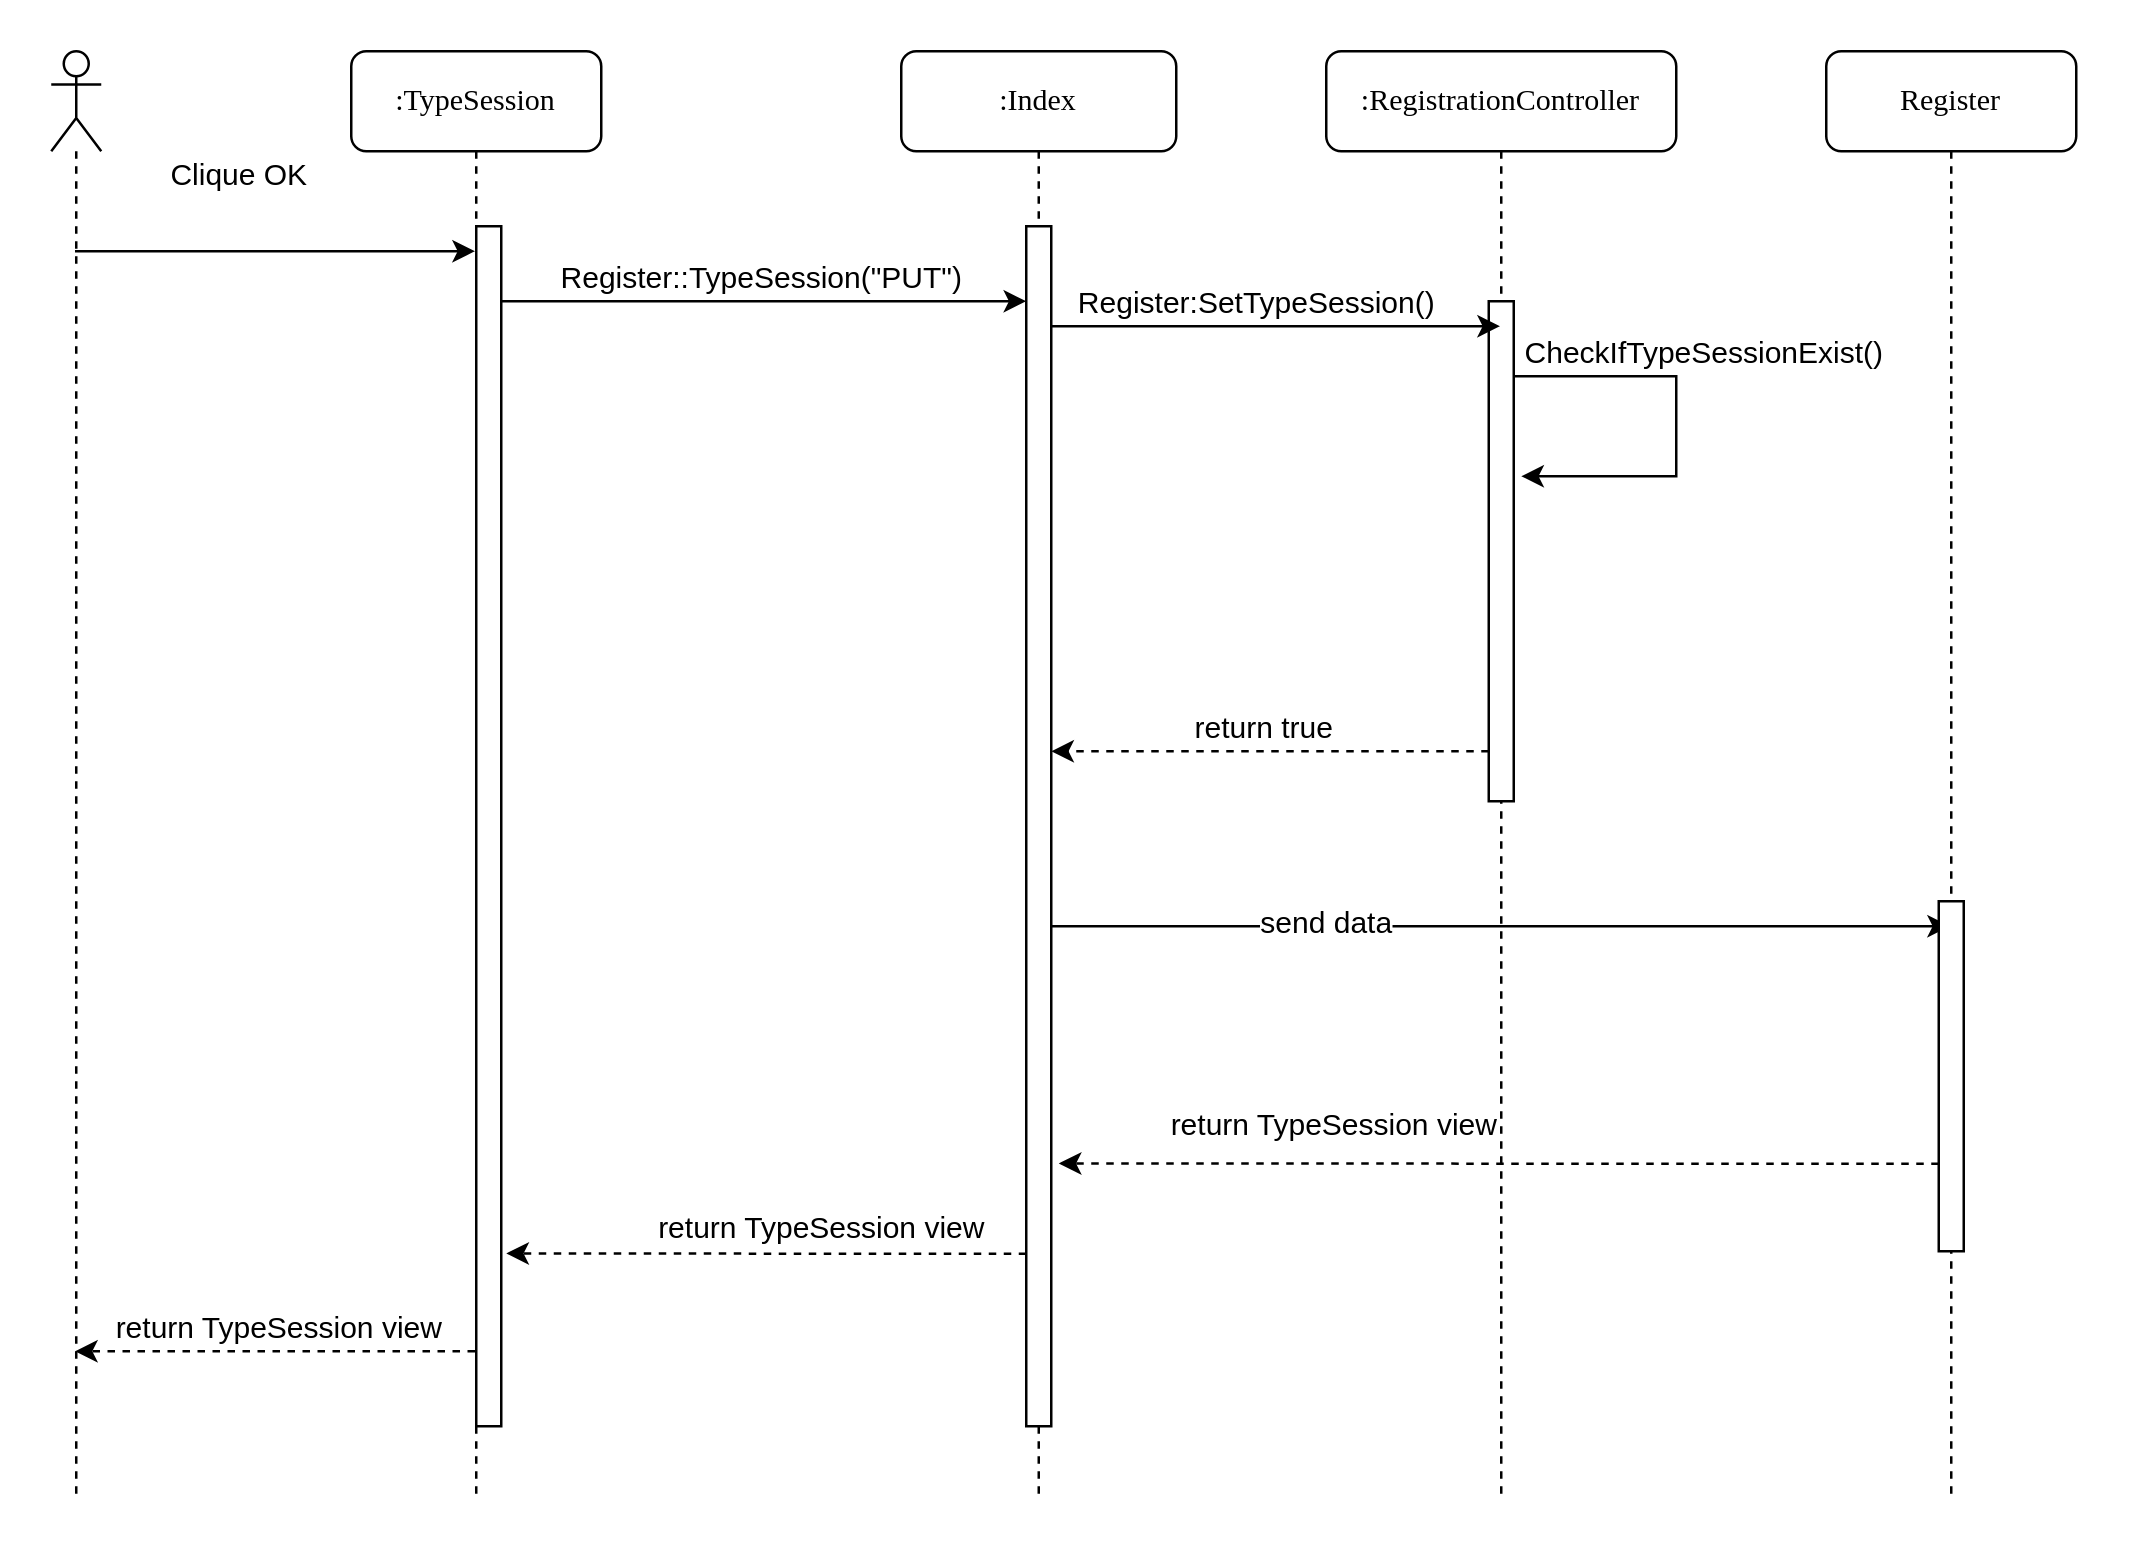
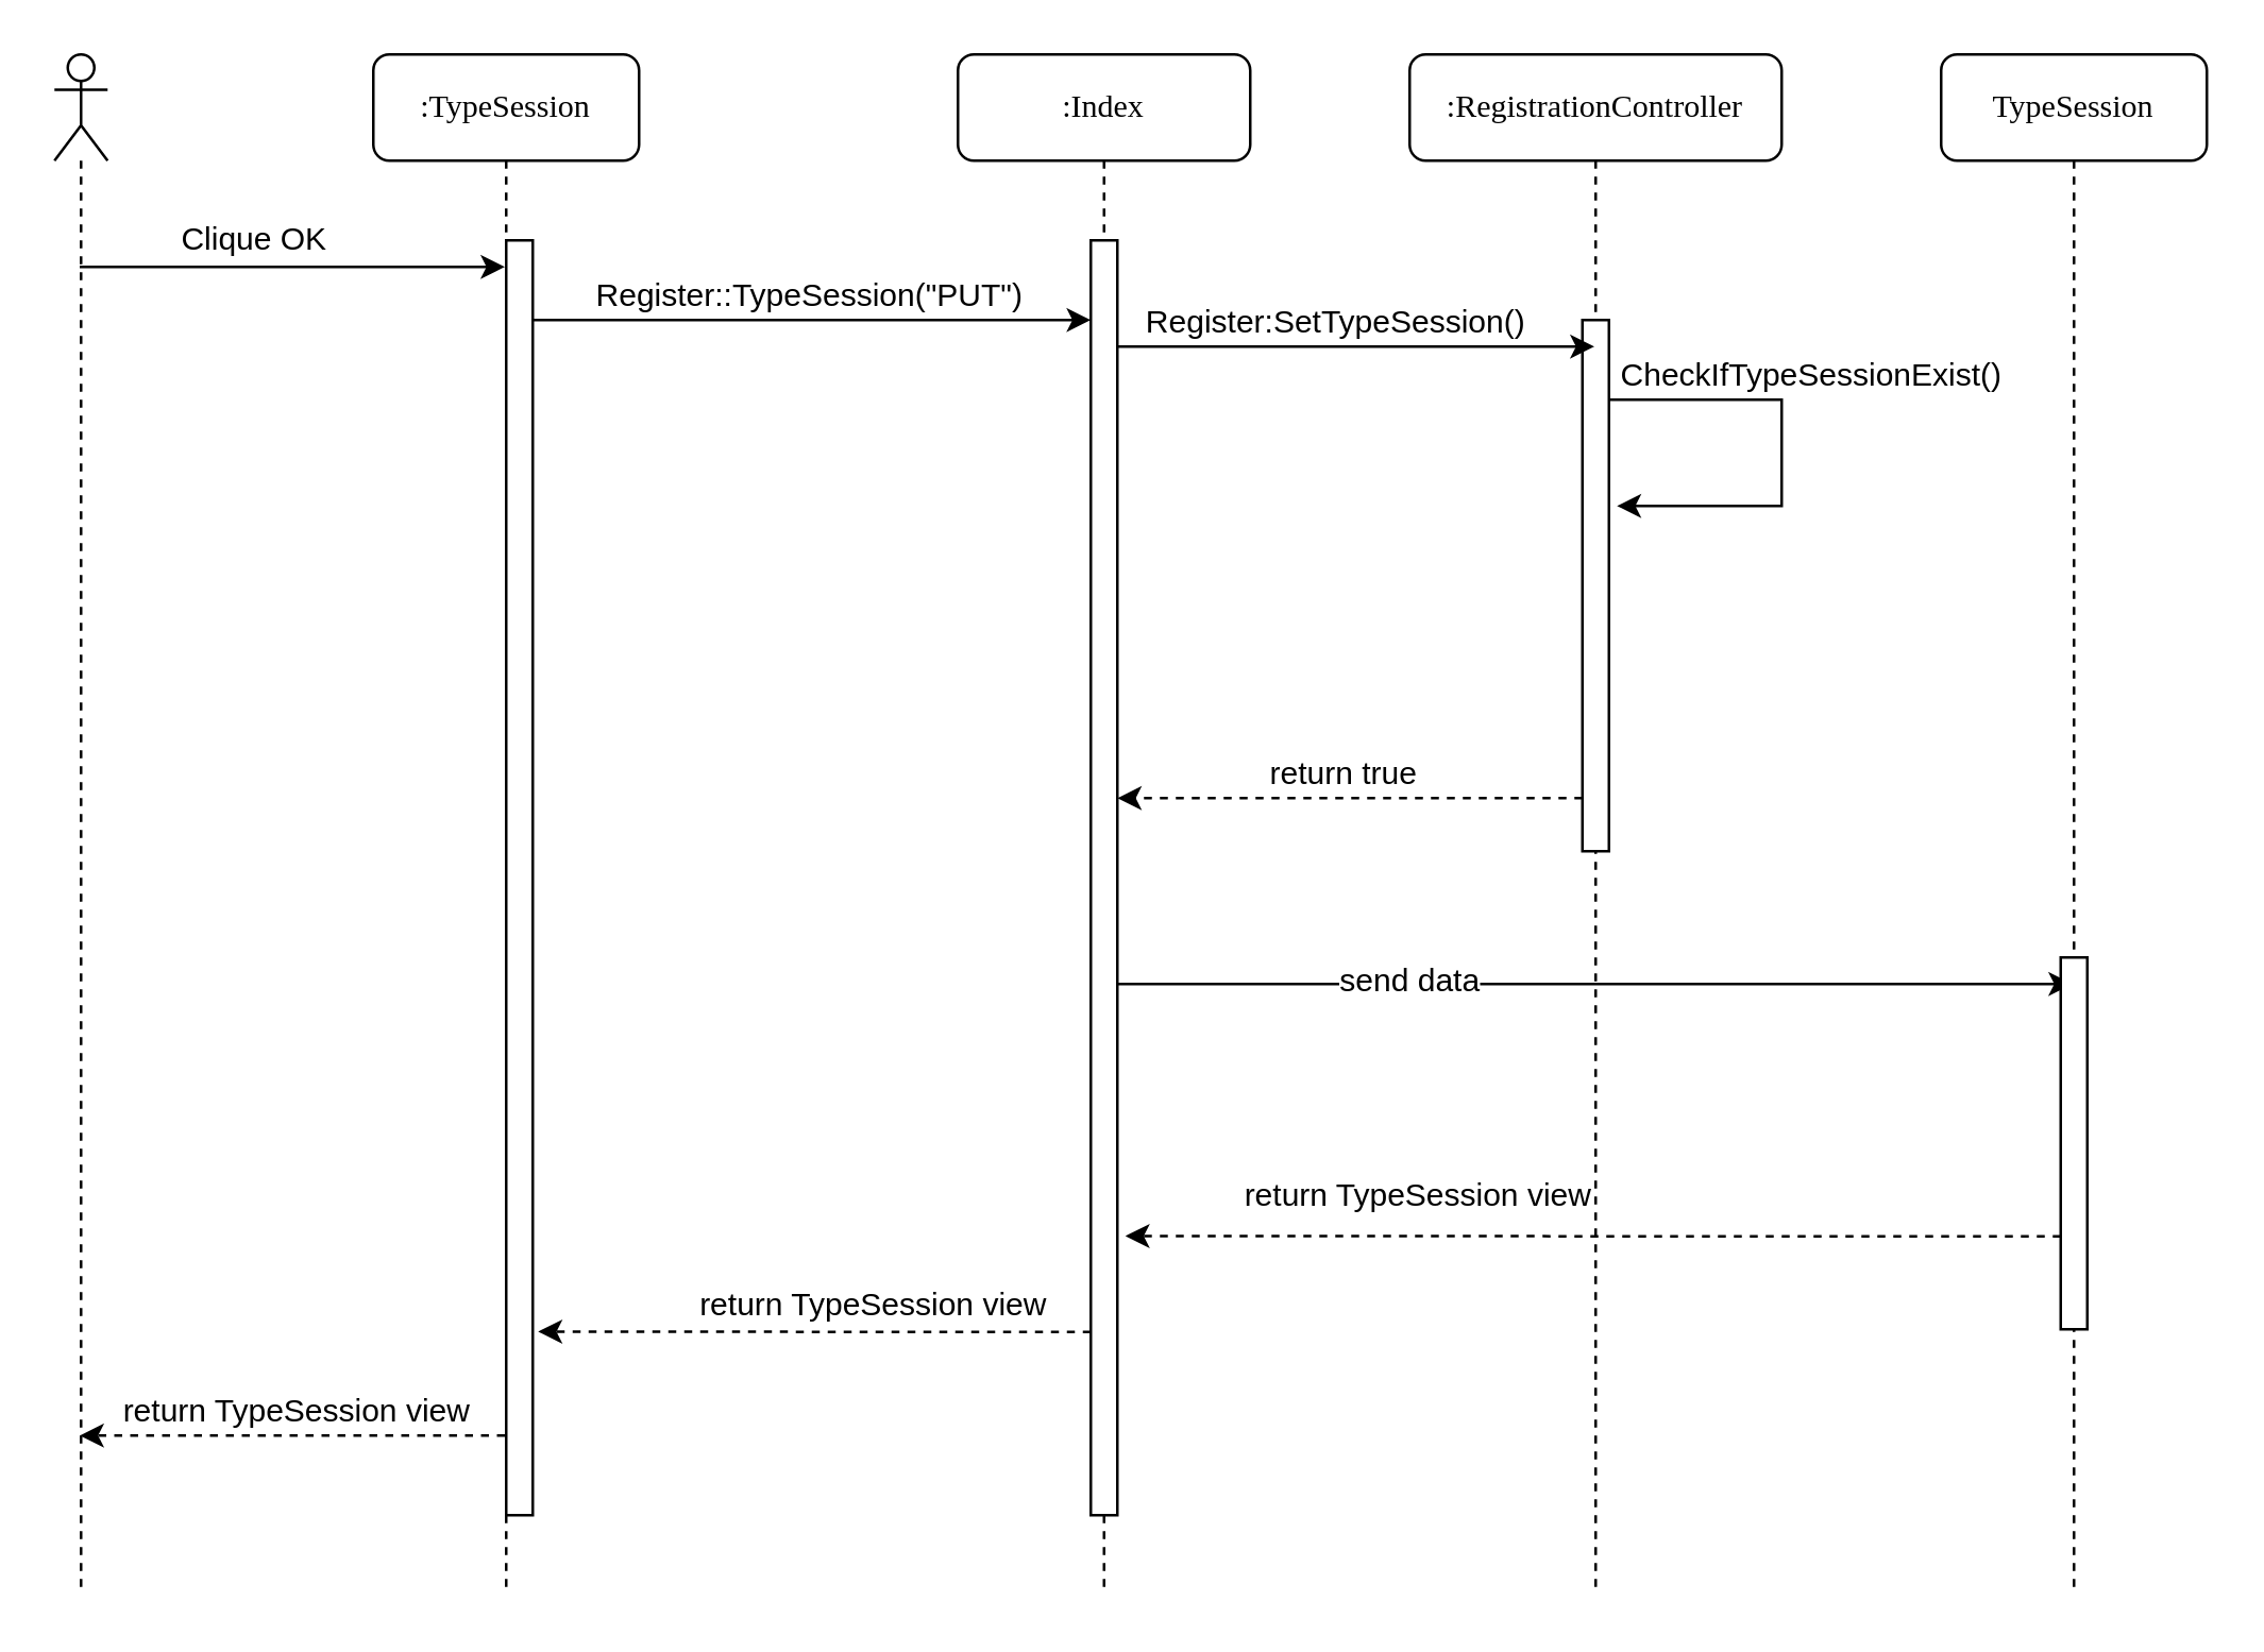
- <mxCell id="16" value="Register" style="shape=umlLifeline;perimeter=lifelinePerimeter;whiteSpace=wrap;html=1;container=1;collapsible=0;recursiveResize=0;outlineConnect=0;rounded=1;shadow=0;comic=0;labelBackgroundColor=none;strokeWidth=1;fontFamily=Verdana;fontSize=12;align=center;" parent="1" vertex="1"><mxGeometry x="730" y="20" width="100" height="580" as="geometry" /></mxCell>
+ <mxCell id="16" value="TypeSession" style="shape=umlLifeline;perimeter=lifelinePerimeter;whiteSpace=wrap;html=1;container=1;collapsible=0;recursiveResize=0;outlineConnect=0;rounded=1;shadow=0;comic=0;labelBackgroundColor=none;strokeWidth=1;fontFamily=Verdana;fontSize=12;align=center;" parent="1" vertex="1"><mxGeometry x="730" y="20" width="100" height="580" as="geometry" /></mxCell>
- <mxCell id="20" value="Clique OK" style="text;html=1;align=center;verticalAlign=middle;resizable=0;points=[];;autosize=1;" parent="1" vertex="1"><mxGeometry x="60" y="60" width="70" height="20" as="geometry" /></mxCell>
+ <mxCell id="20" value="Clique OK" style="text;html=1;align=center;verticalAlign=middle;resizable=0;points=[];;autosize=1;" parent="1" vertex="1"><mxGeometry x="60" y="80" width="70" height="20" as="geometry" /></mxCell>
